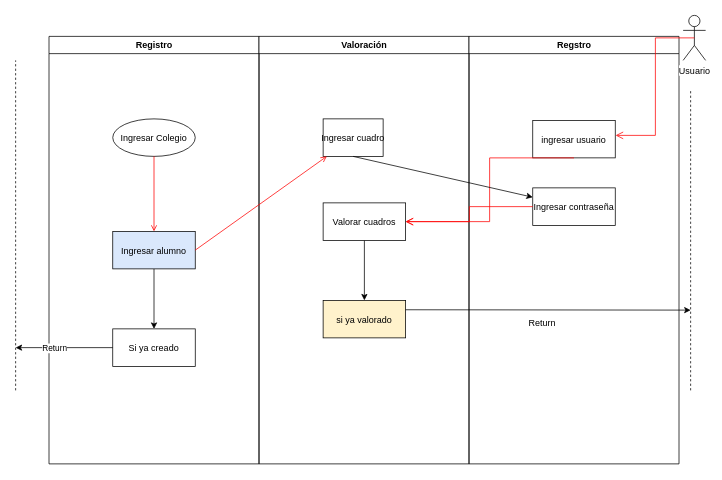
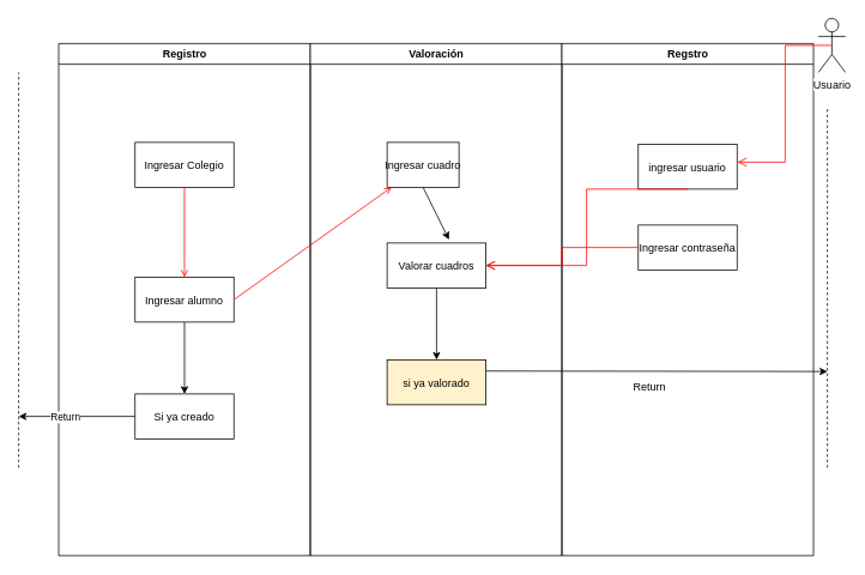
- <mxCell id="3" value="Ingresar Colegio" style="ellipse;" parent="2" vertex="1"><mxGeometry x="85" y="110" width="110" height="50" as="geometry" /></mxCell>
+ <mxCell id="3" value="Ingresar Colegio" style="" parent="2" vertex="1"><mxGeometry x="85" y="110" width="110" height="50" as="geometry" /></mxCell>
- <mxCell id="22" value="" style="endArrow=classic;html=1;exitX=0.5;exitY=1;exitDx=0;exitDy=0;" edge="1" parent="1" source="9" target="12"><mxGeometry width="50" height="50" relative="1" as="geometry"><mxPoint x="450" y="250" as="sourcePoint" /><mxPoint x="500" y="200" as="targetPoint" /></mxGeometry></mxCell>
+ <mxCell id="22" value="" style="endArrow=classic;html=1;entryX=0.626;entryY=-0.076;entryDx=0;entryDy=0;entryPerimeter=0;exitX=0.5;exitY=1;exitDx=0;exitDy=0;" edge="1" parent="1" source="9" target="19"><mxGeometry width="50" height="50" relative="1" as="geometry"><mxPoint x="450" y="250" as="sourcePoint" /><mxPoint x="500" y="200" as="targetPoint" /></mxGeometry></mxCell>
- <mxCell id="5" value="Ingresar alumno" style="fillColor=#dae8fc;" parent="2" vertex="1"><mxGeometry x="85" y="260" width="110" height="50" as="geometry" /></mxCell>
+ <mxCell id="5" value="Ingresar alumno" style="" parent="2" vertex="1"><mxGeometry x="85" y="260" width="110" height="50" as="geometry" /></mxCell>
